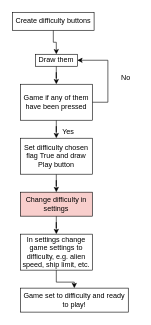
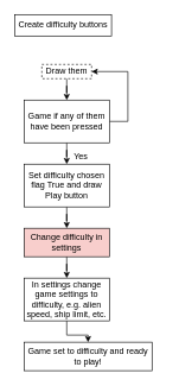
- <mxCell id="2" style="edgeStyle=orthogonalEdgeStyle;rounded=0;orthogonalLoop=1;jettySize=auto;html=1;entryX=0.5;entryY=0;entryDx=0;entryDy=0;" edge="1" parent="1" source="3" target="8"><mxGeometry relative="1" as="geometry" /></mxCell>
- <mxCell id="8" value="Draw them" style="rounded=0;whiteSpace=wrap;html=1;" vertex="1" parent="1"><mxGeometry x="58" y="90" width="70" height="20" as="geometry" /></mxCell>
+ <mxCell id="8" value="Draw them" style="rounded=0;whiteSpace=wrap;html=1;dashed=1;" vertex="1" parent="1"><mxGeometry x="58" y="90" width="70" height="20" as="geometry" /></mxCell>
- <mxCell id="9" value="No" style="text;html=1;strokeColor=none;fillColor=none;align=center;verticalAlign=middle;whiteSpace=wrap;rounded=0;" vertex="1" parent="1"><mxGeometry x="189" y="120" width="40" height="20" as="geometry" /></mxCell>
